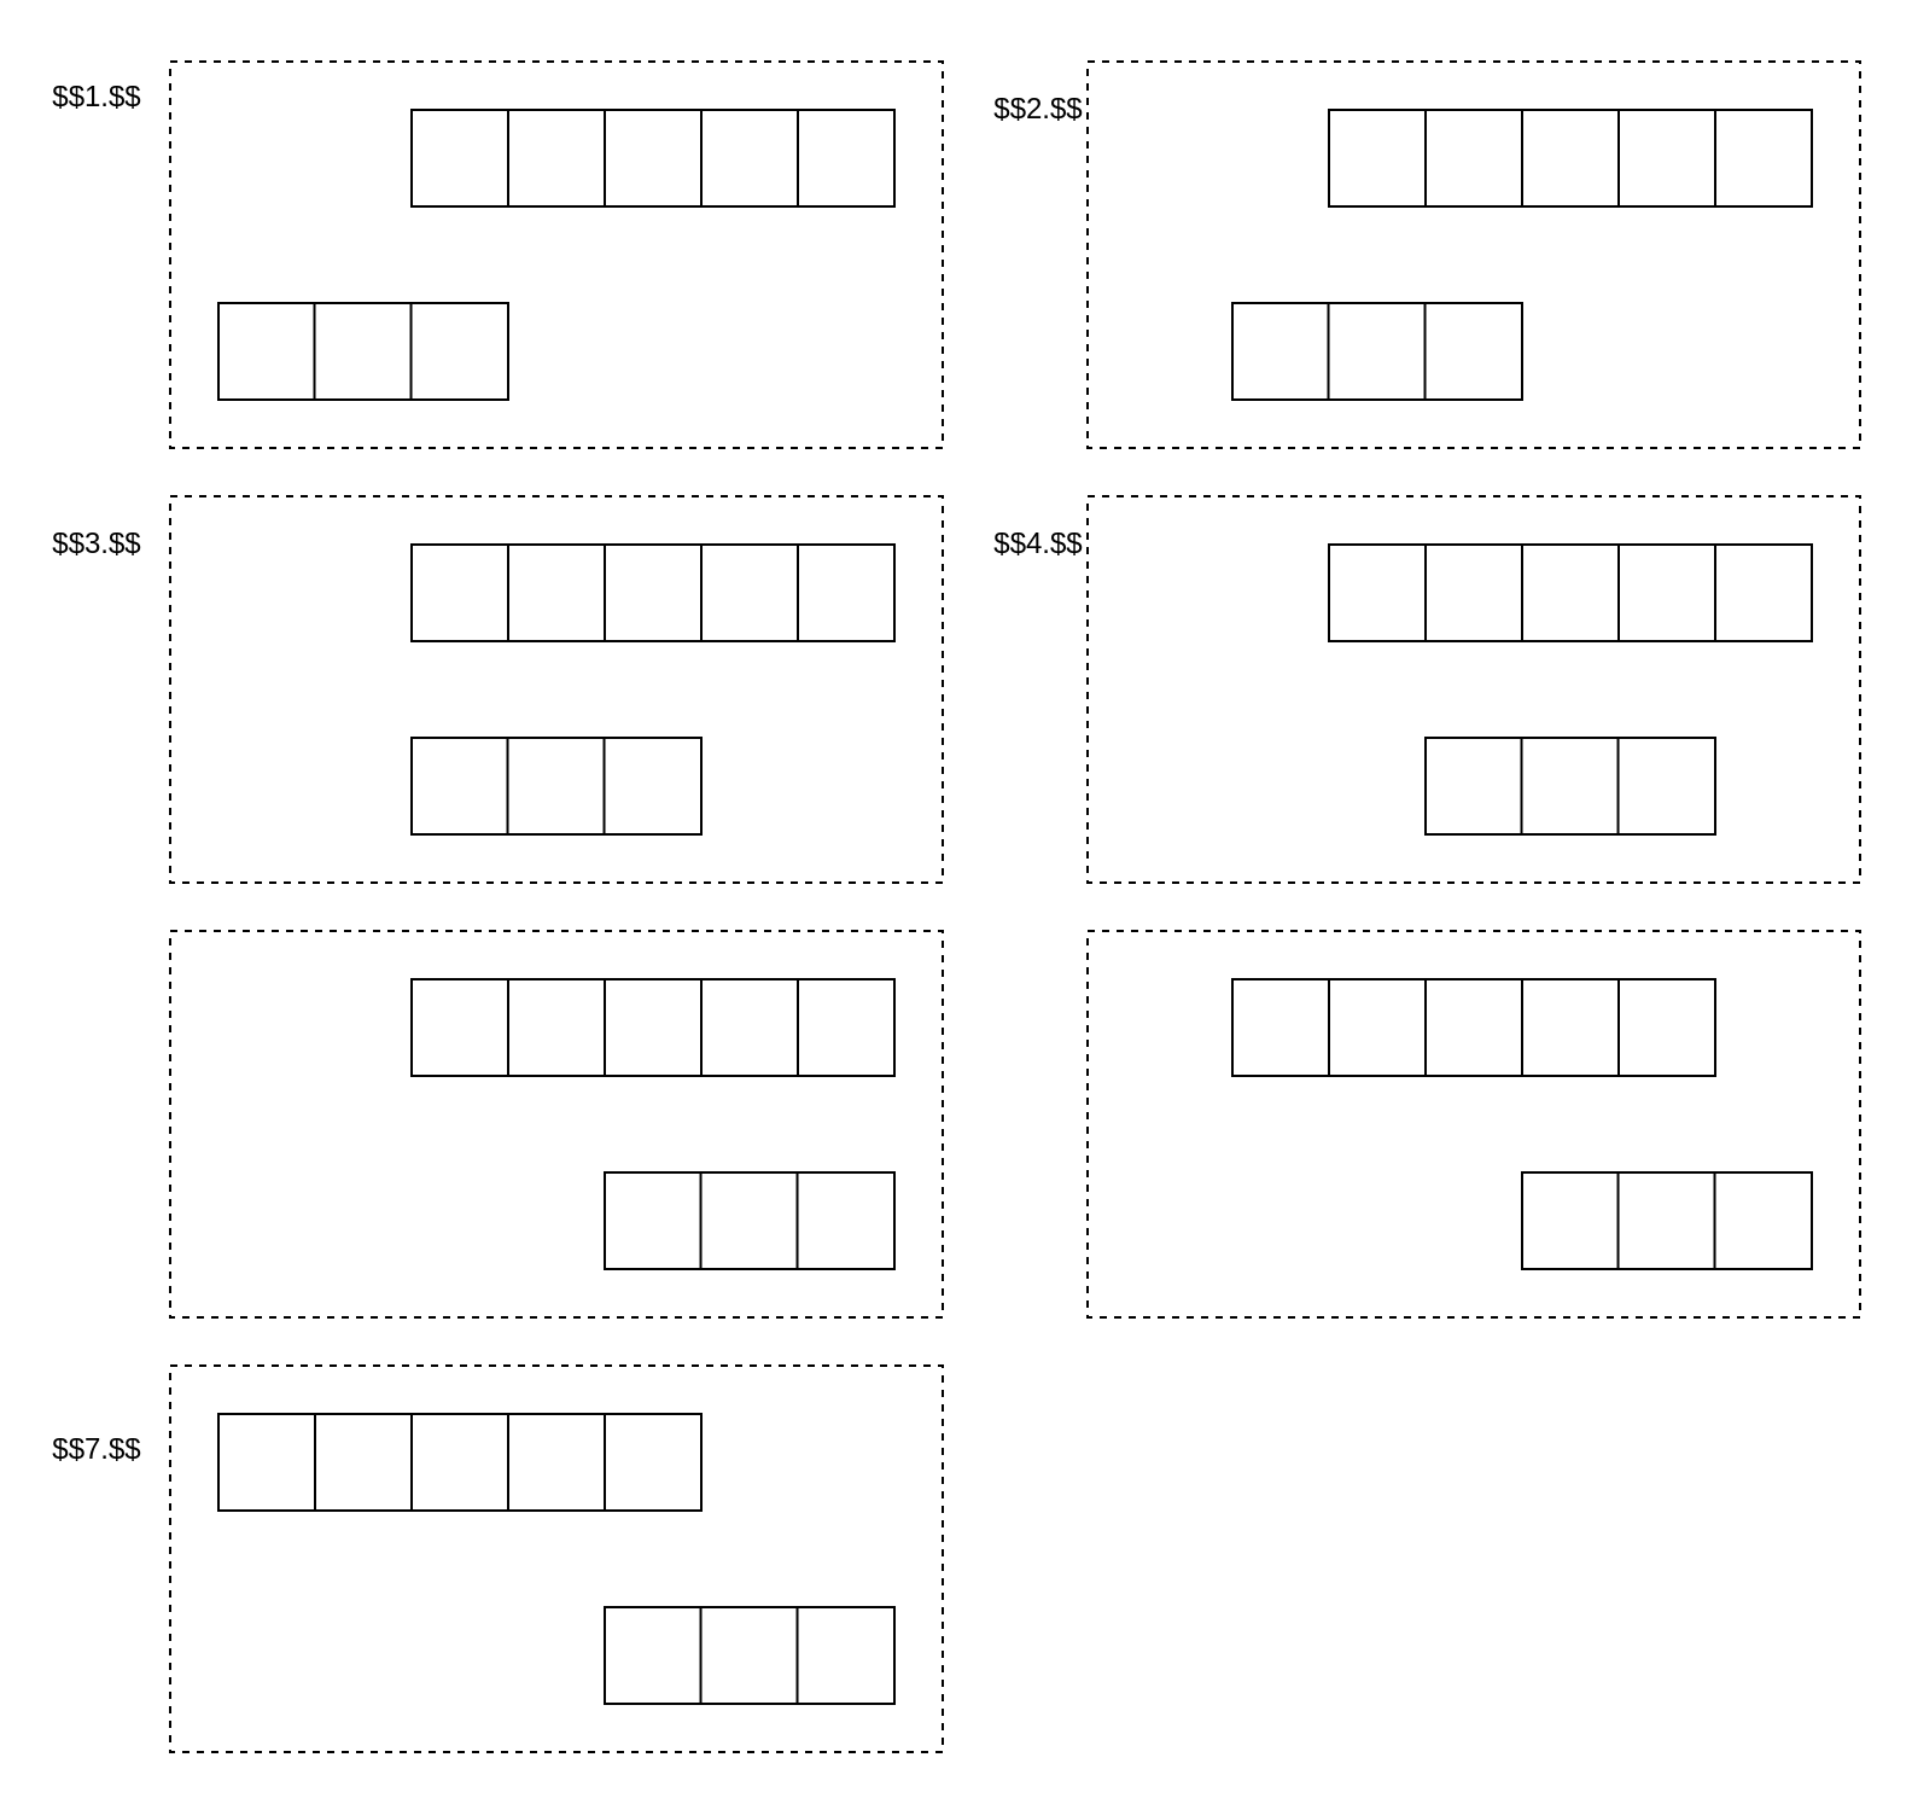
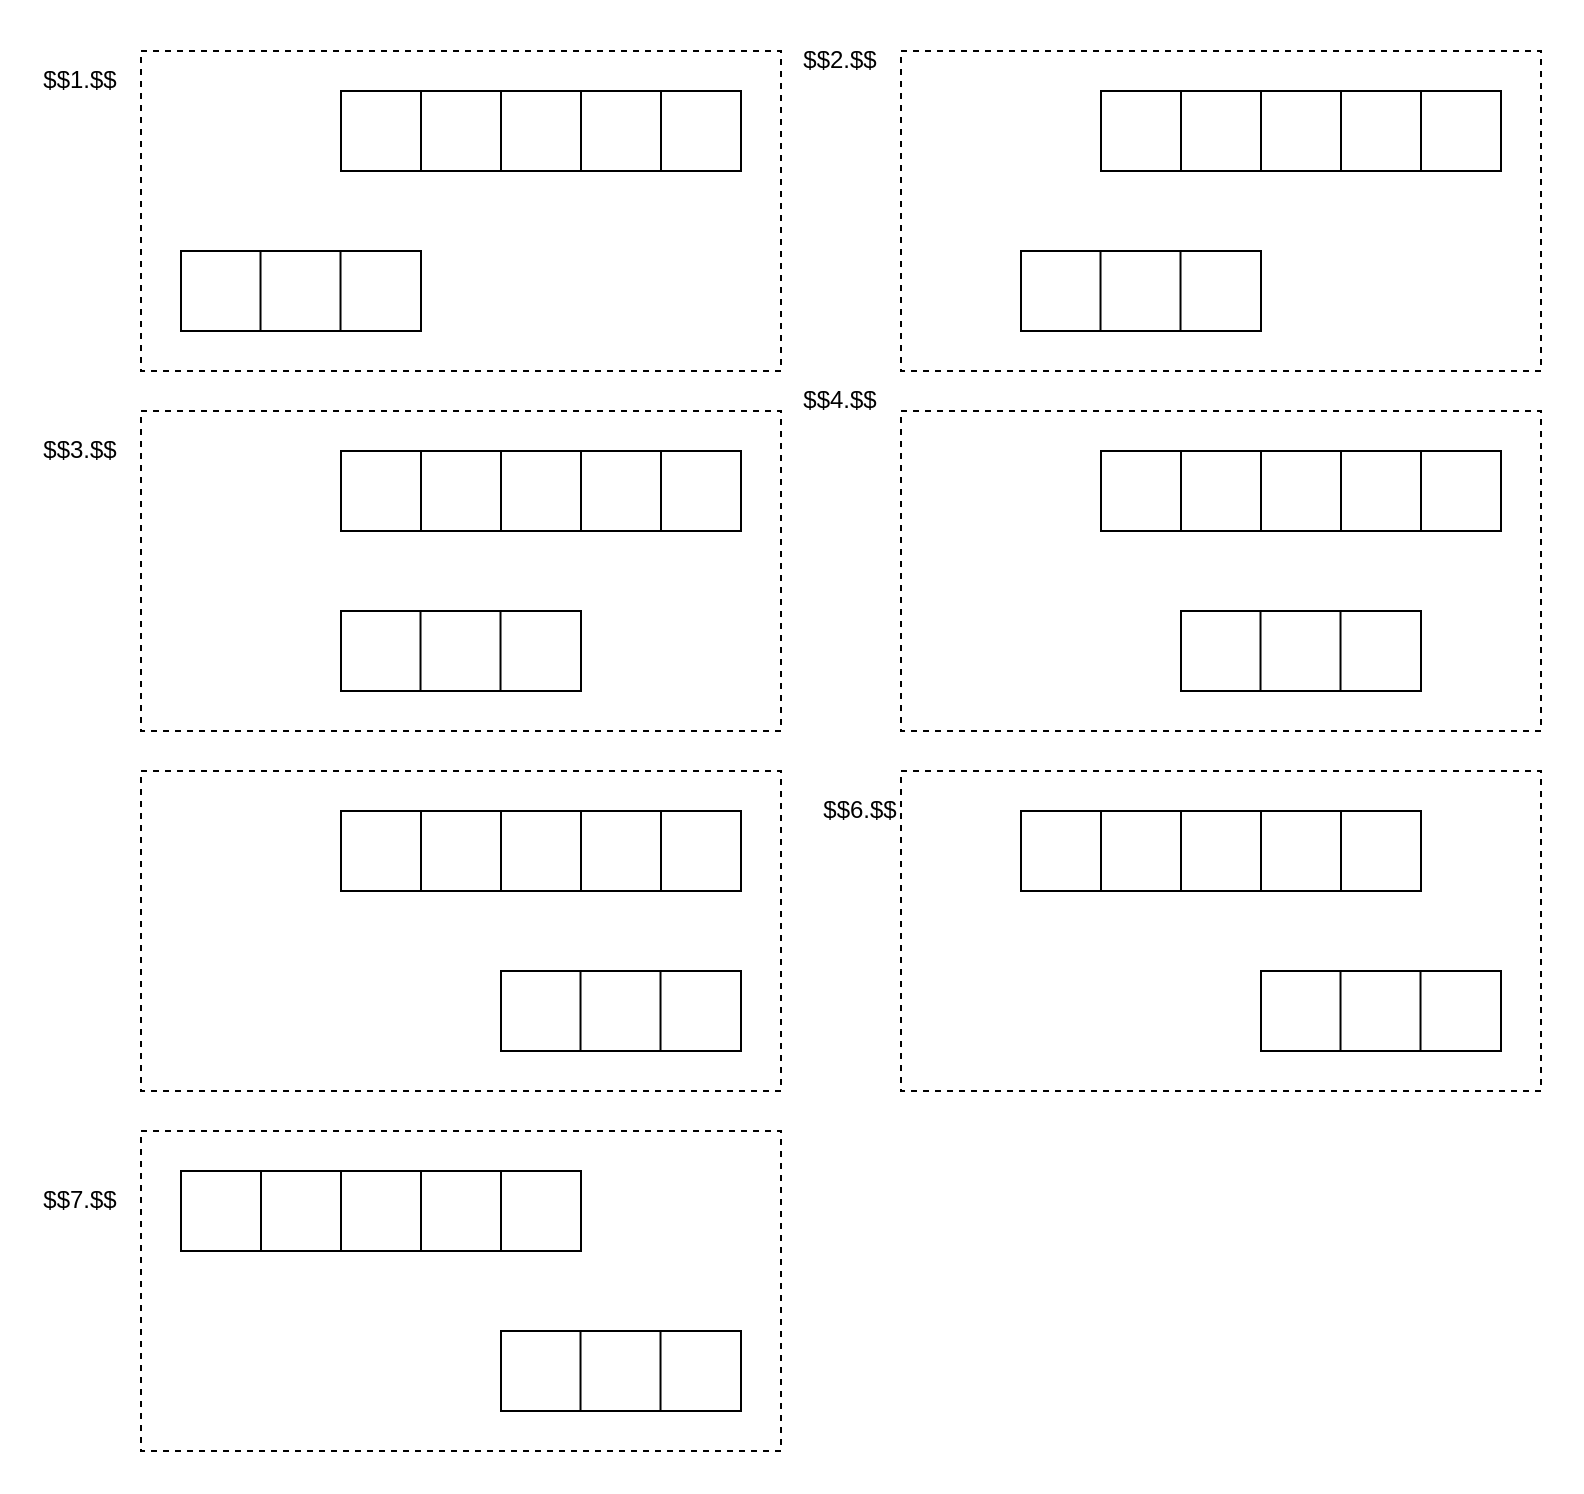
- <mxCell id="26" value="$$2.$$" style="text;html=1;strokeColor=none;fillColor=none;align=center;verticalAlign=middle;whiteSpace=wrap;rounded=0;" vertex="1" parent="1"><mxGeometry x="410" y="25" width="40" height="40" as="geometry" /></mxCell>
+ <mxCell id="26" value="$$2.$$" style="text;html=1;strokeColor=none;fillColor=none;align=center;verticalAlign=middle;whiteSpace=wrap;rounded=0;" vertex="1" parent="1"><mxGeometry x="400" y="10" width="40" height="40" as="geometry" /></mxCell>
- <mxCell id="44" value="$$4.$$" style="text;html=1;strokeColor=none;fillColor=none;align=center;verticalAlign=middle;whiteSpace=wrap;rounded=0;" vertex="1" parent="1"><mxGeometry x="410" y="205" width="40" height="40" as="geometry" /></mxCell>
+ <mxCell id="44" value="$$4.$$" style="text;html=1;strokeColor=none;fillColor=none;align=center;verticalAlign=middle;whiteSpace=wrap;rounded=0;" vertex="1" parent="1"><mxGeometry x="400" y="180" width="40" height="40" as="geometry" /></mxCell>
+ <mxCell id="61" value="$$6.$$" style="text;html=1;strokeColor=none;fillColor=none;align=center;verticalAlign=middle;whiteSpace=wrap;rounded=0;" vertex="1" parent="1"><mxGeometry x="410" y="385" width="40" height="40" as="geometry" /></mxCell>
